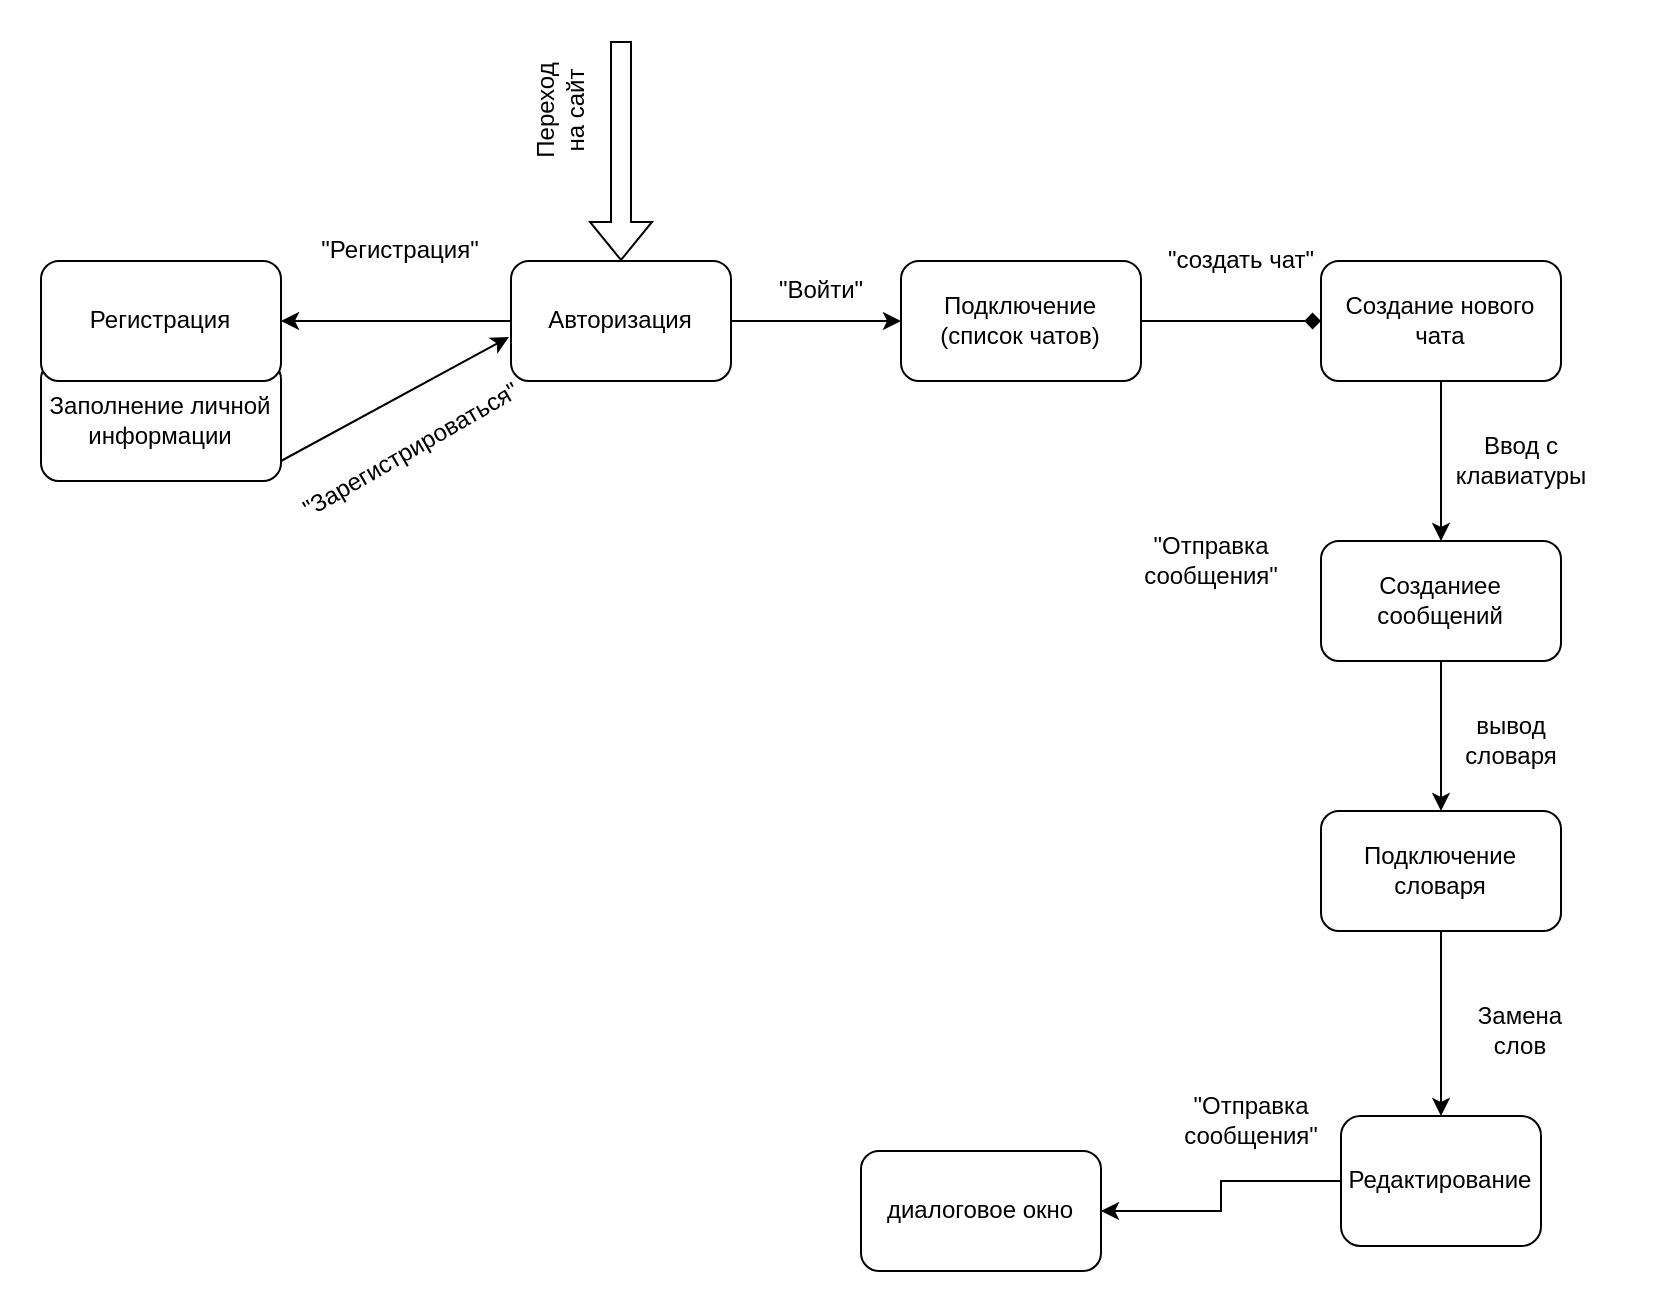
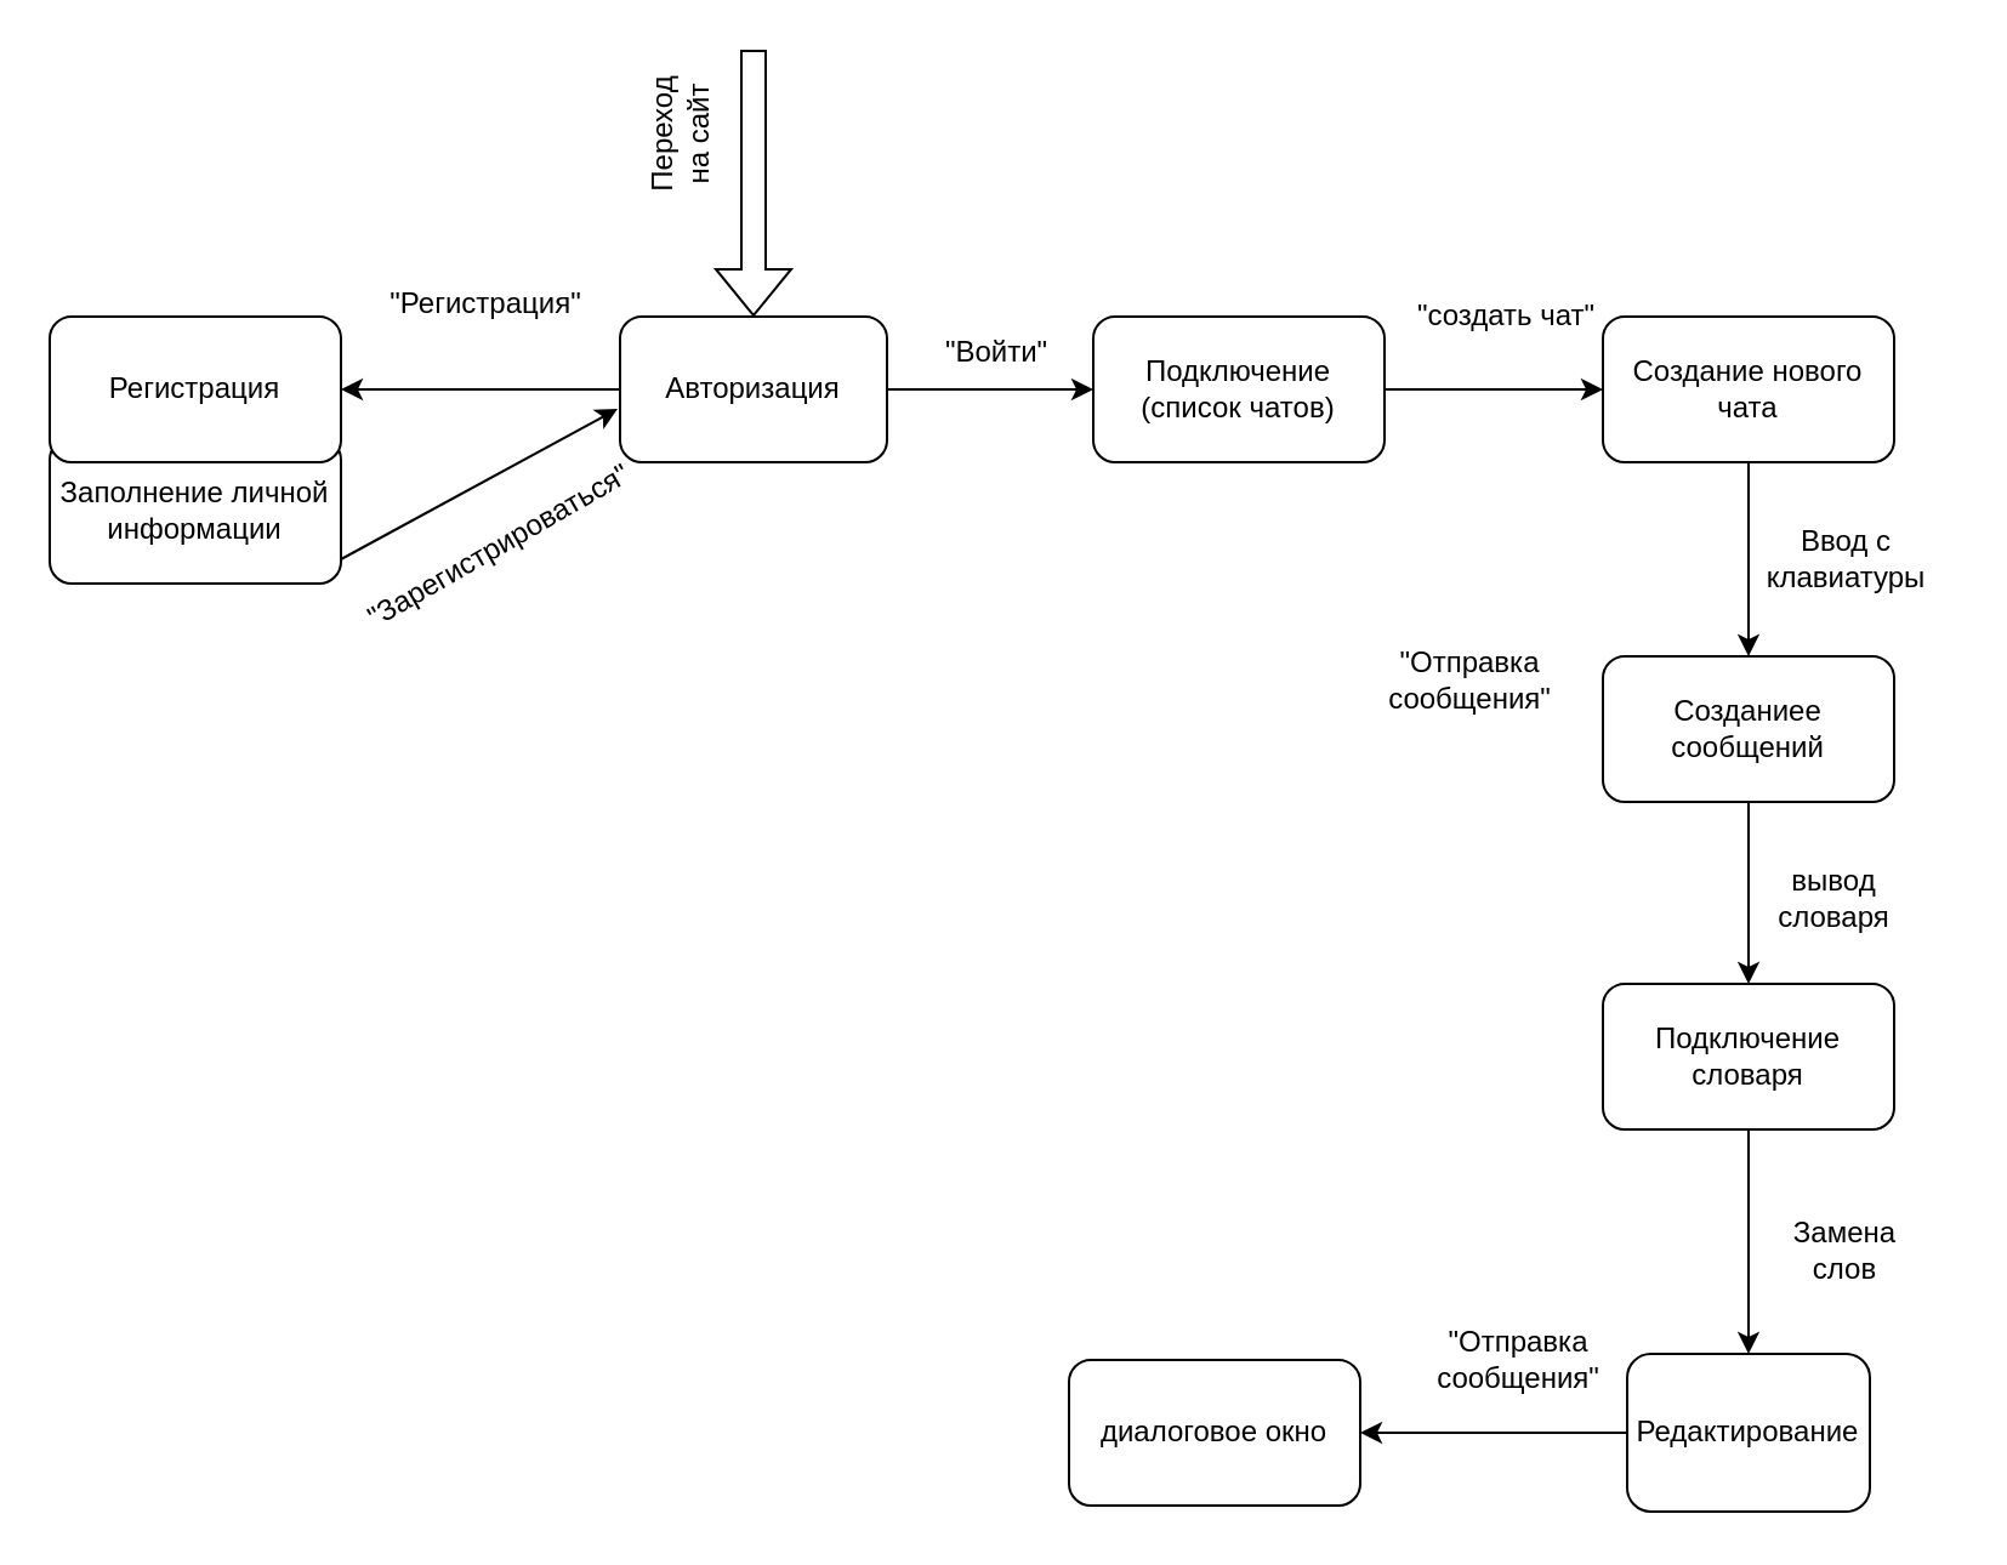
- <mxCell id="16" value="" style="edgeStyle=orthogonalEdgeStyle;rounded=0;orthogonalLoop=1;jettySize=auto;html=1;endArrow=diamond;" edge="1" parent="1" source="17" target="9"><mxGeometry relative="1" as="geometry" /></mxCell>
+ <mxCell id="16" value="" style="edgeStyle=orthogonalEdgeStyle;rounded=0;orthogonalLoop=1;jettySize=auto;html=1;" edge="1" parent="1" source="17" target="9"><mxGeometry relative="1" as="geometry" /></mxCell>
- <mxCell id="21" value="диалоговое окно" style="rounded=1;whiteSpace=wrap;html=1;" vertex="1" parent="1"><mxGeometry x="430" y="575" width="120" height="60" as="geometry" /></mxCell>
+ <mxCell id="21" value="диалоговое окно" style="rounded=1;whiteSpace=wrap;html=1;" vertex="1" parent="1"><mxGeometry x="440" y="560" width="120" height="60" as="geometry" /></mxCell>
